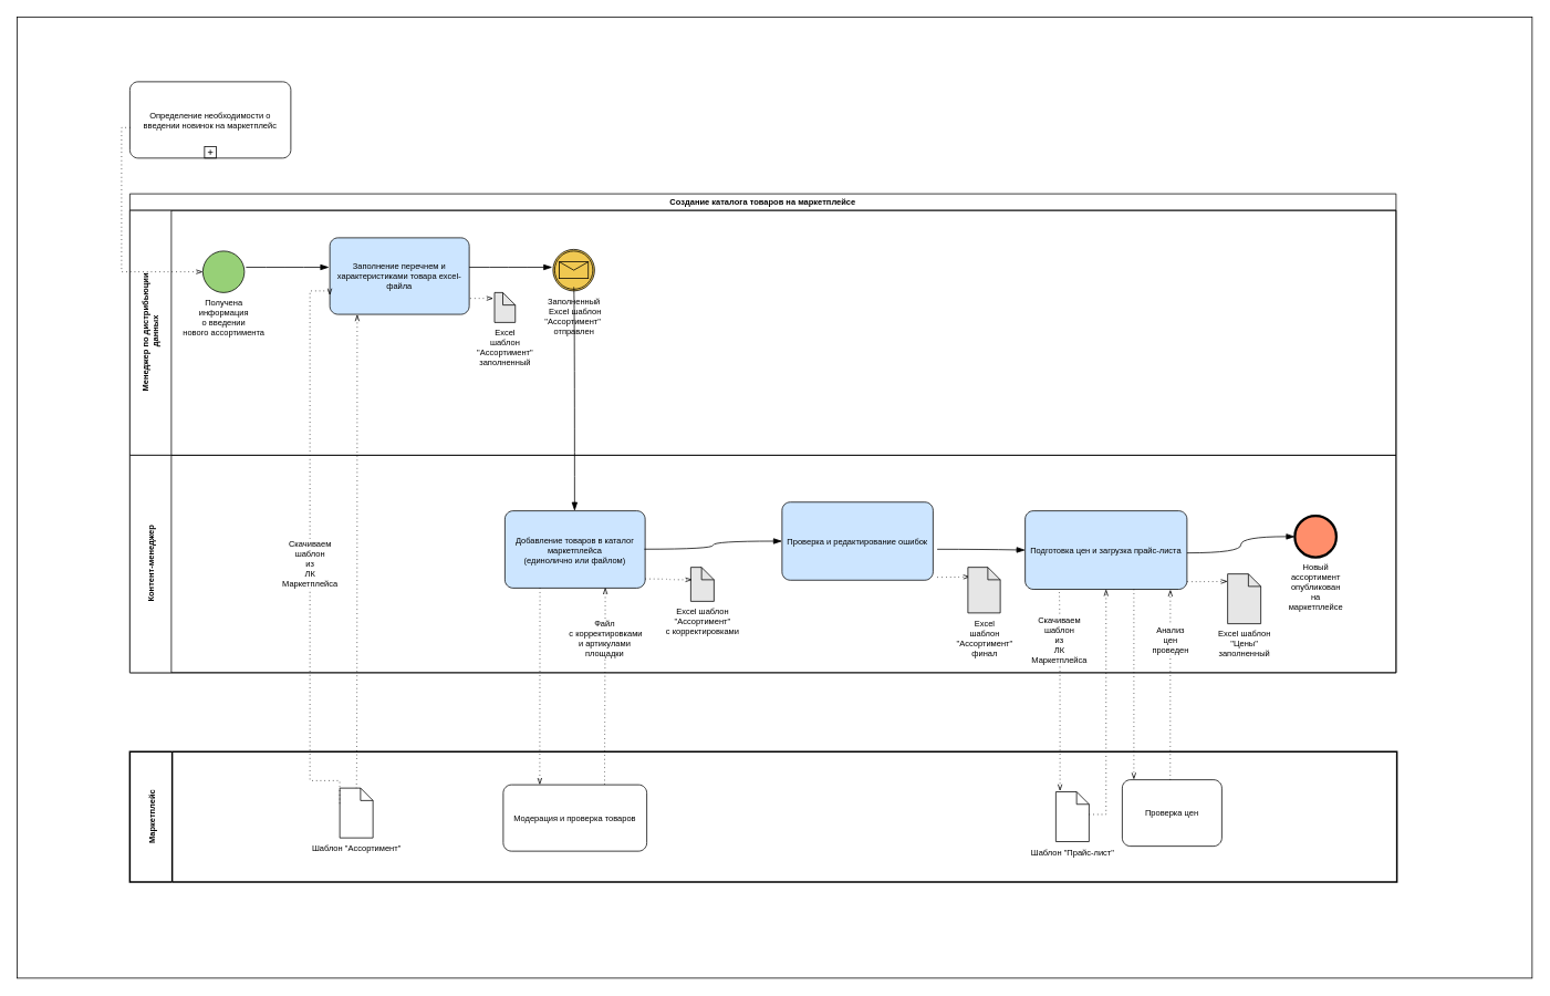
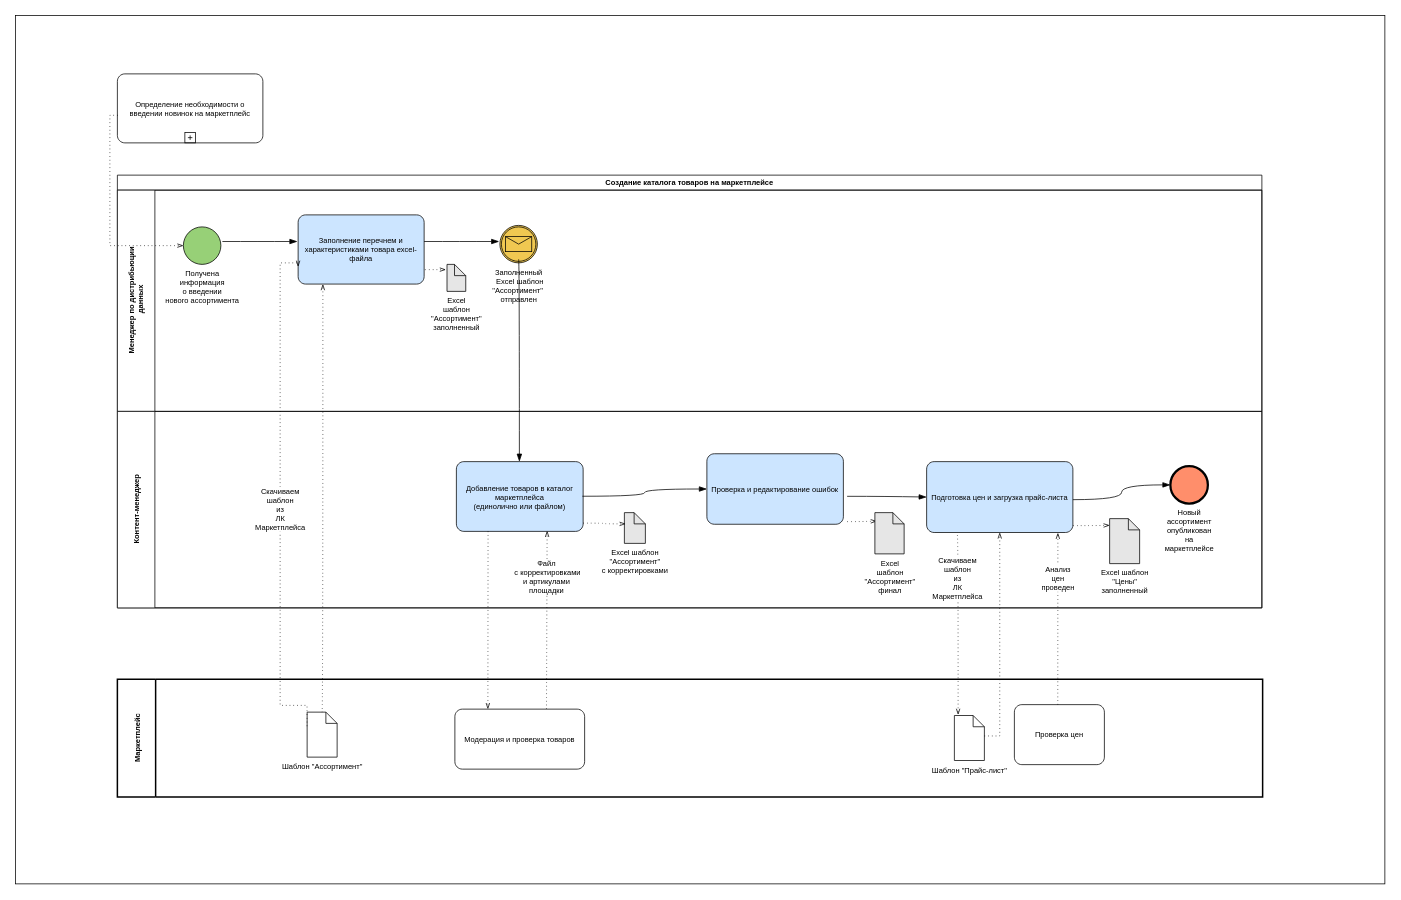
- <mxCell id="45" value="" style="edgeStyle=elbowEdgeStyle;fontSize=10;html=1;endFill=0;startFill=0;endSize=6;startSize=6;dashed=1;dashPattern=1 4;endArrow=openThin;startArrow=none;rounded=0;curved=1;entryX=0.117;entryY=-0.005;entryDx=0;entryDy=0;entryPerimeter=0;fontFamily=Helvetica;" edge="1" parent="1" source="20" target="33"><mxGeometry width="160" relative="1" as="geometry"><mxPoint x="1343" y="846" as="sourcePoint" /><mxPoint x="1440" y="846" as="targetPoint" /></mxGeometry></mxCell>
